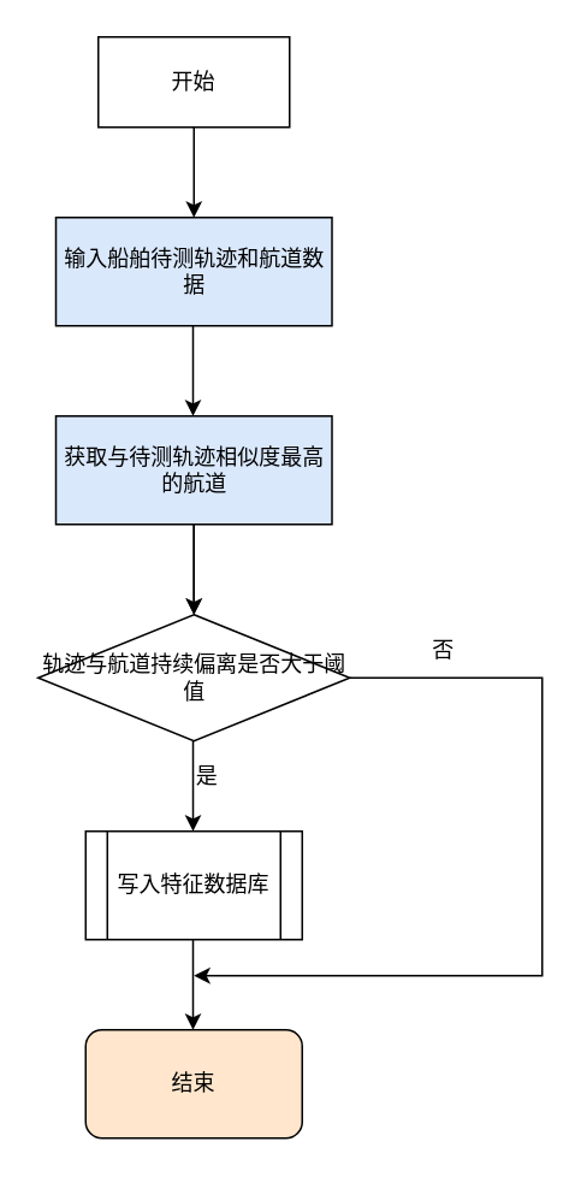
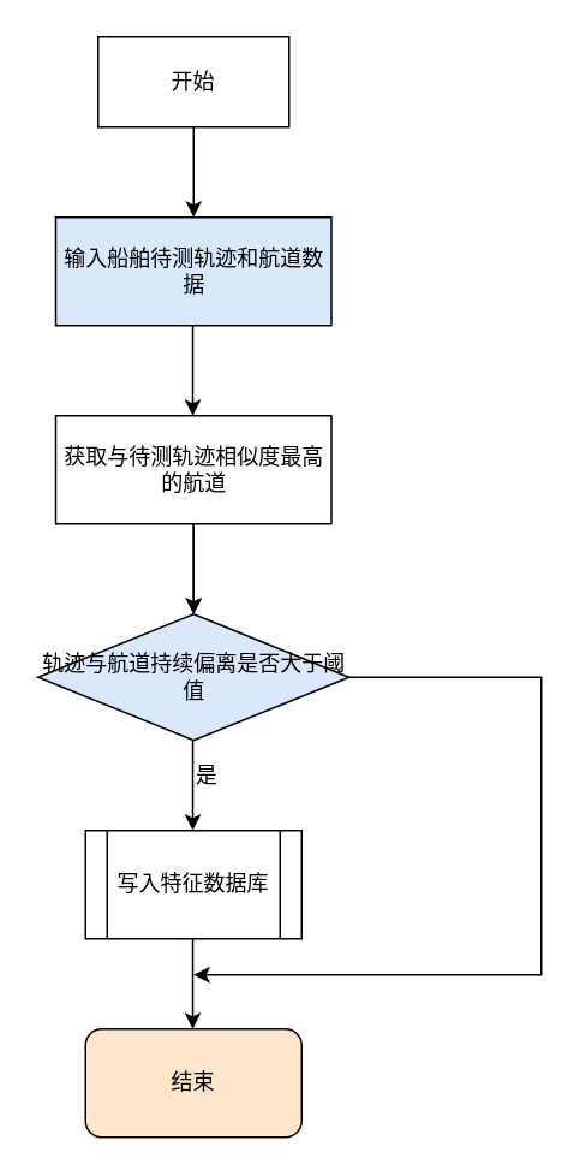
- <mxCell id="10" value="获取与待测轨迹相似度最高的航道" style="rounded=0;whiteSpace=wrap;html=1;fillColor=#dae8fc;" vertex="1" parent="1"><mxGeometry x="30.5" y="230" width="153" height="60" as="geometry" /></mxCell>
+ <mxCell id="10" value="获取与待测轨迹相似度最高的航道" style="rounded=0;whiteSpace=wrap;html=1;" vertex="1" parent="1"><mxGeometry x="30.5" y="230" width="153" height="60" as="geometry" /></mxCell>
- <mxCell id="16" value="否" style="text;html=1;align=center;verticalAlign=middle;resizable=0;points=[];autosize=1;strokeColor=none;" vertex="1" parent="1"><mxGeometry x="230" y="350" width="30" height="20" as="geometry" /></mxCell>
- <mxCell id="7" value="轨迹与航道持续偏离是否大于阈值" style="rhombus;whiteSpace=wrap;html=1;" vertex="1" parent="1"><mxGeometry x="20.63" y="340" width="172.75" height="70" as="geometry" /></mxCell>
+ <mxCell id="7" value="轨迹与航道持续偏离是否大于阈值" style="rhombus;whiteSpace=wrap;html=1;fillColor=#dae8fc;" vertex="1" parent="1"><mxGeometry x="20.63" y="340" width="172.75" height="70" as="geometry" /></mxCell>
